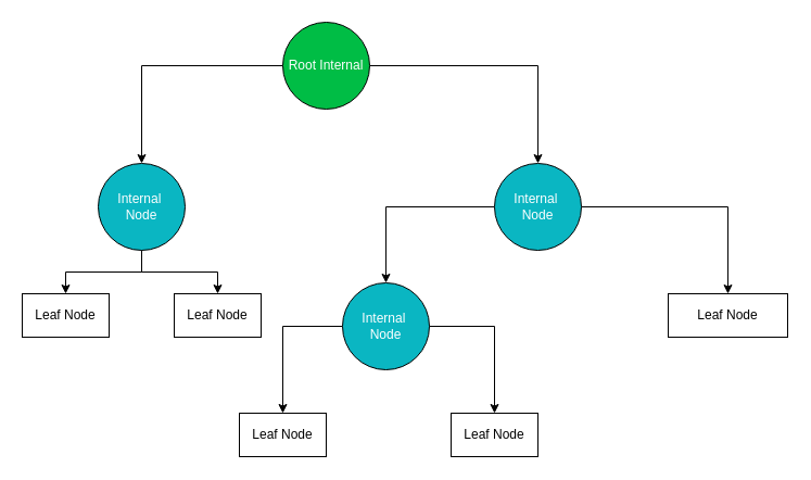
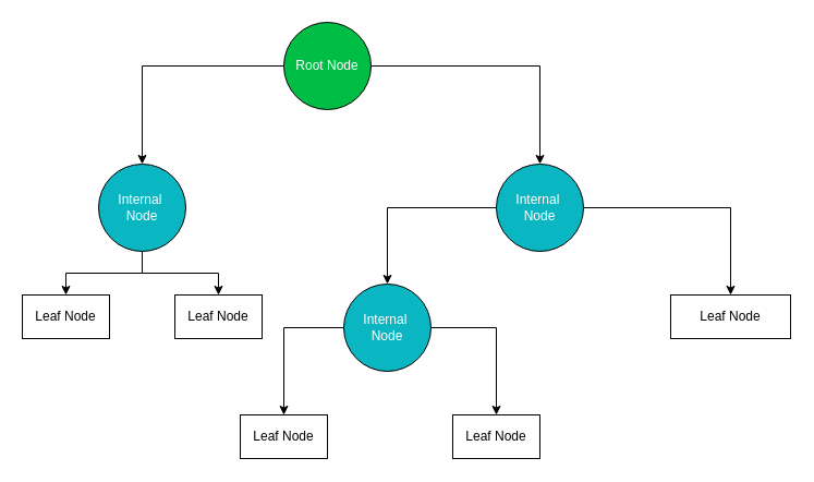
- <mxCell id="4" value="Root Internal" style="ellipse;whiteSpace=wrap;html=1;aspect=fixed;fillColor=#00BD45;fontColor=#FFFFFF;" vertex="1" parent="1"><mxGeometry x="260" y="20" width="80" height="80" as="geometry" /></mxCell>
+ <mxCell id="4" value="Root Node" style="ellipse;whiteSpace=wrap;html=1;aspect=fixed;fillColor=#00BD45;fontColor=#FFFFFF;" vertex="1" parent="1"><mxGeometry x="260" y="20" width="80" height="80" as="geometry" /></mxCell>
